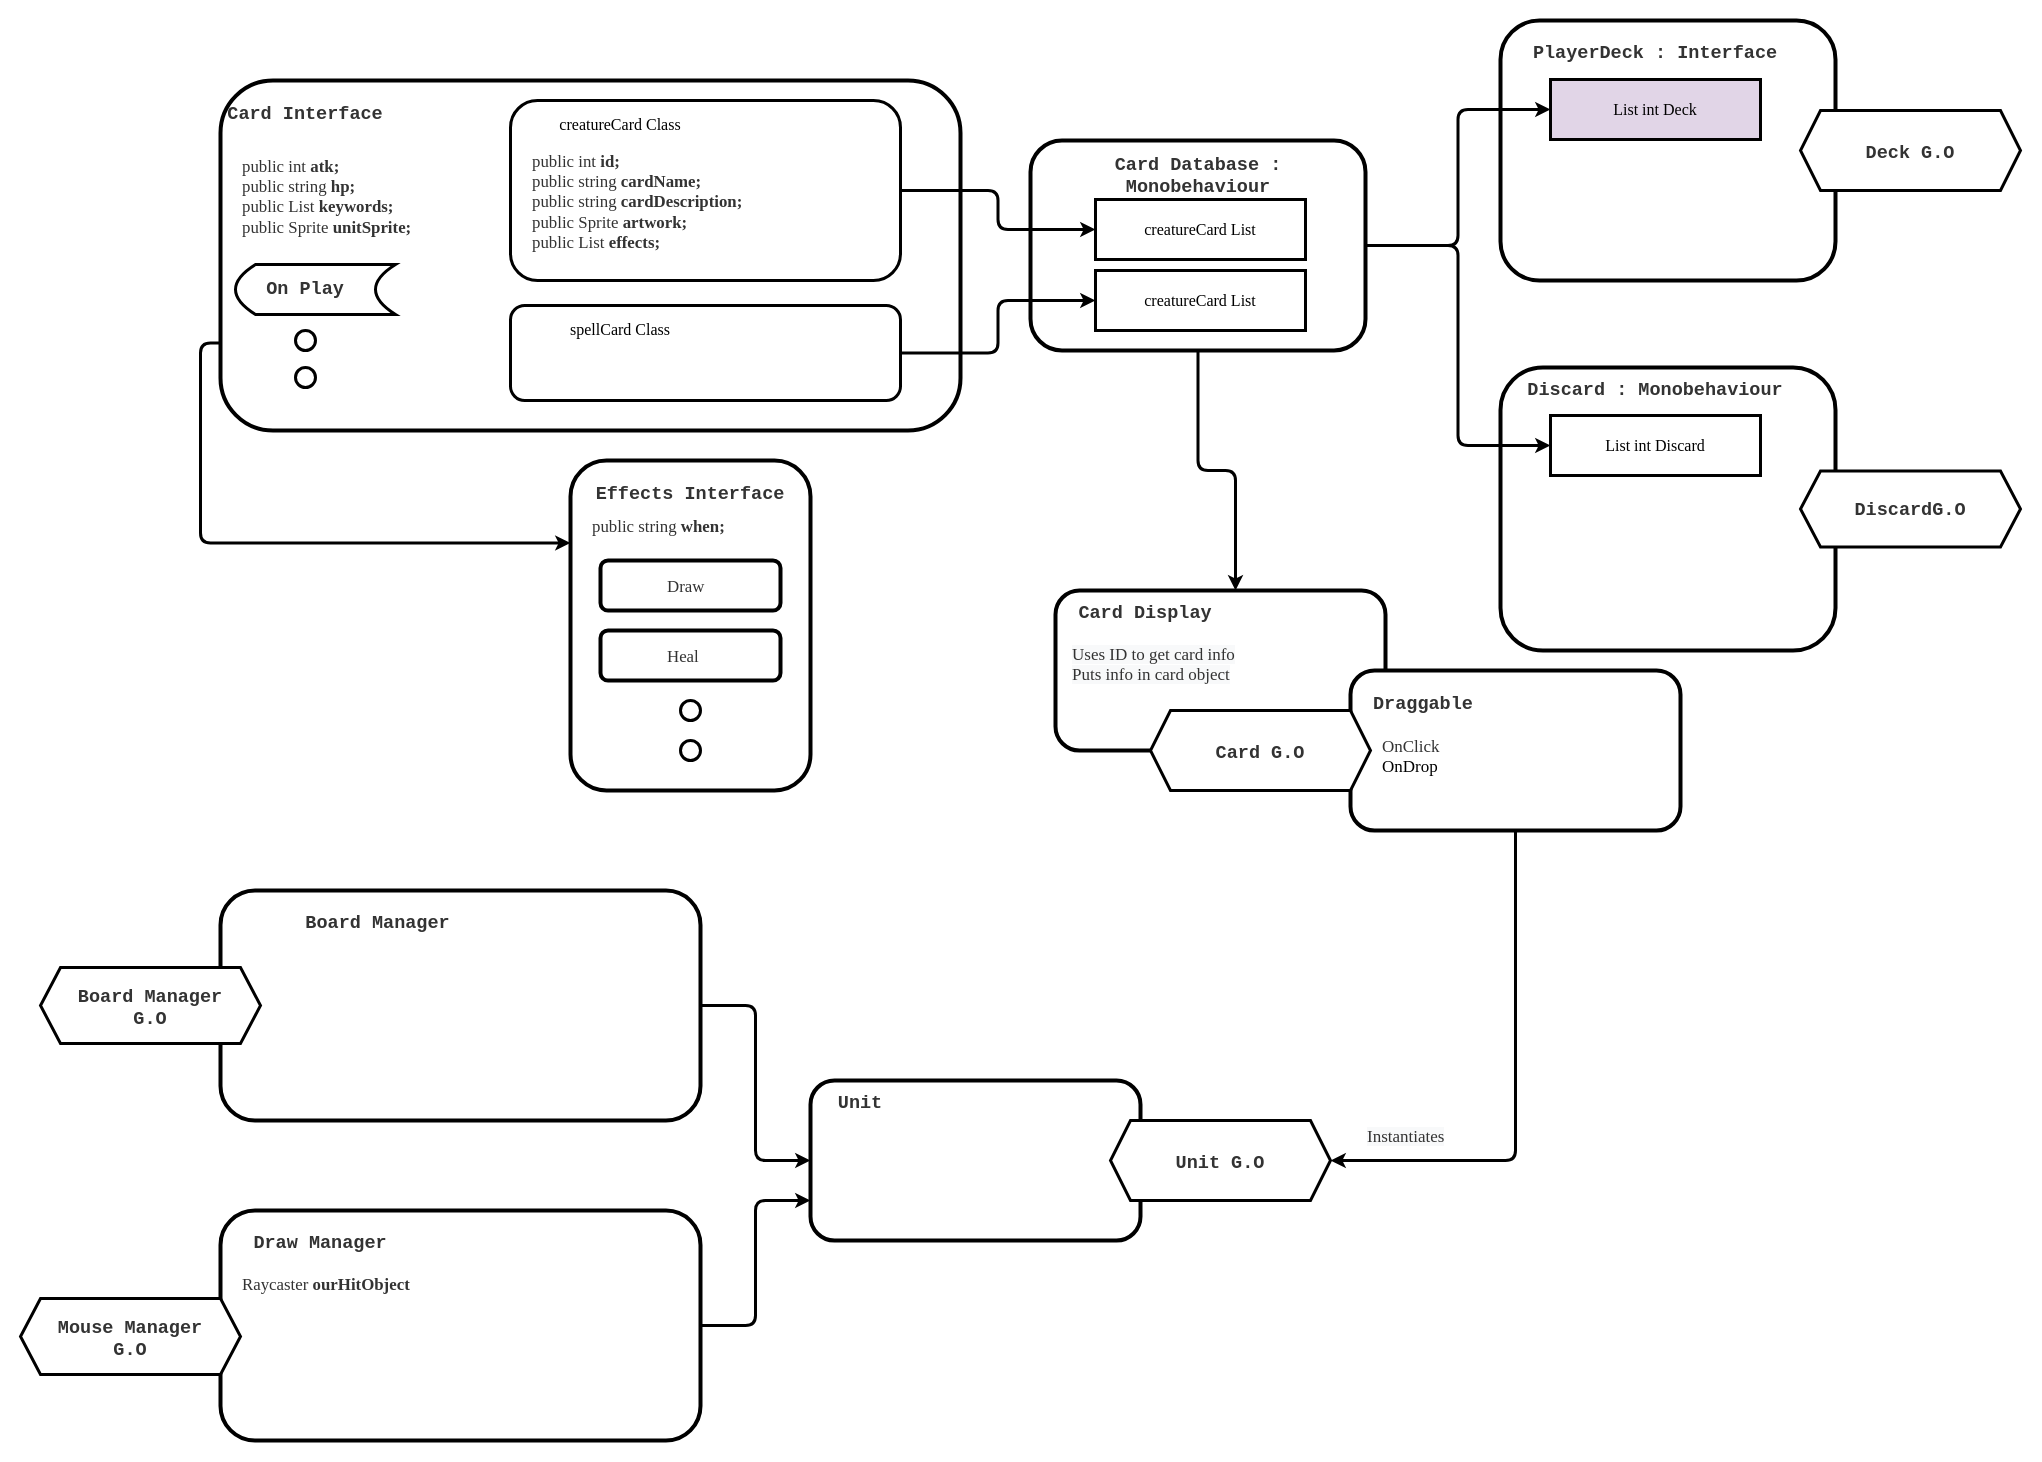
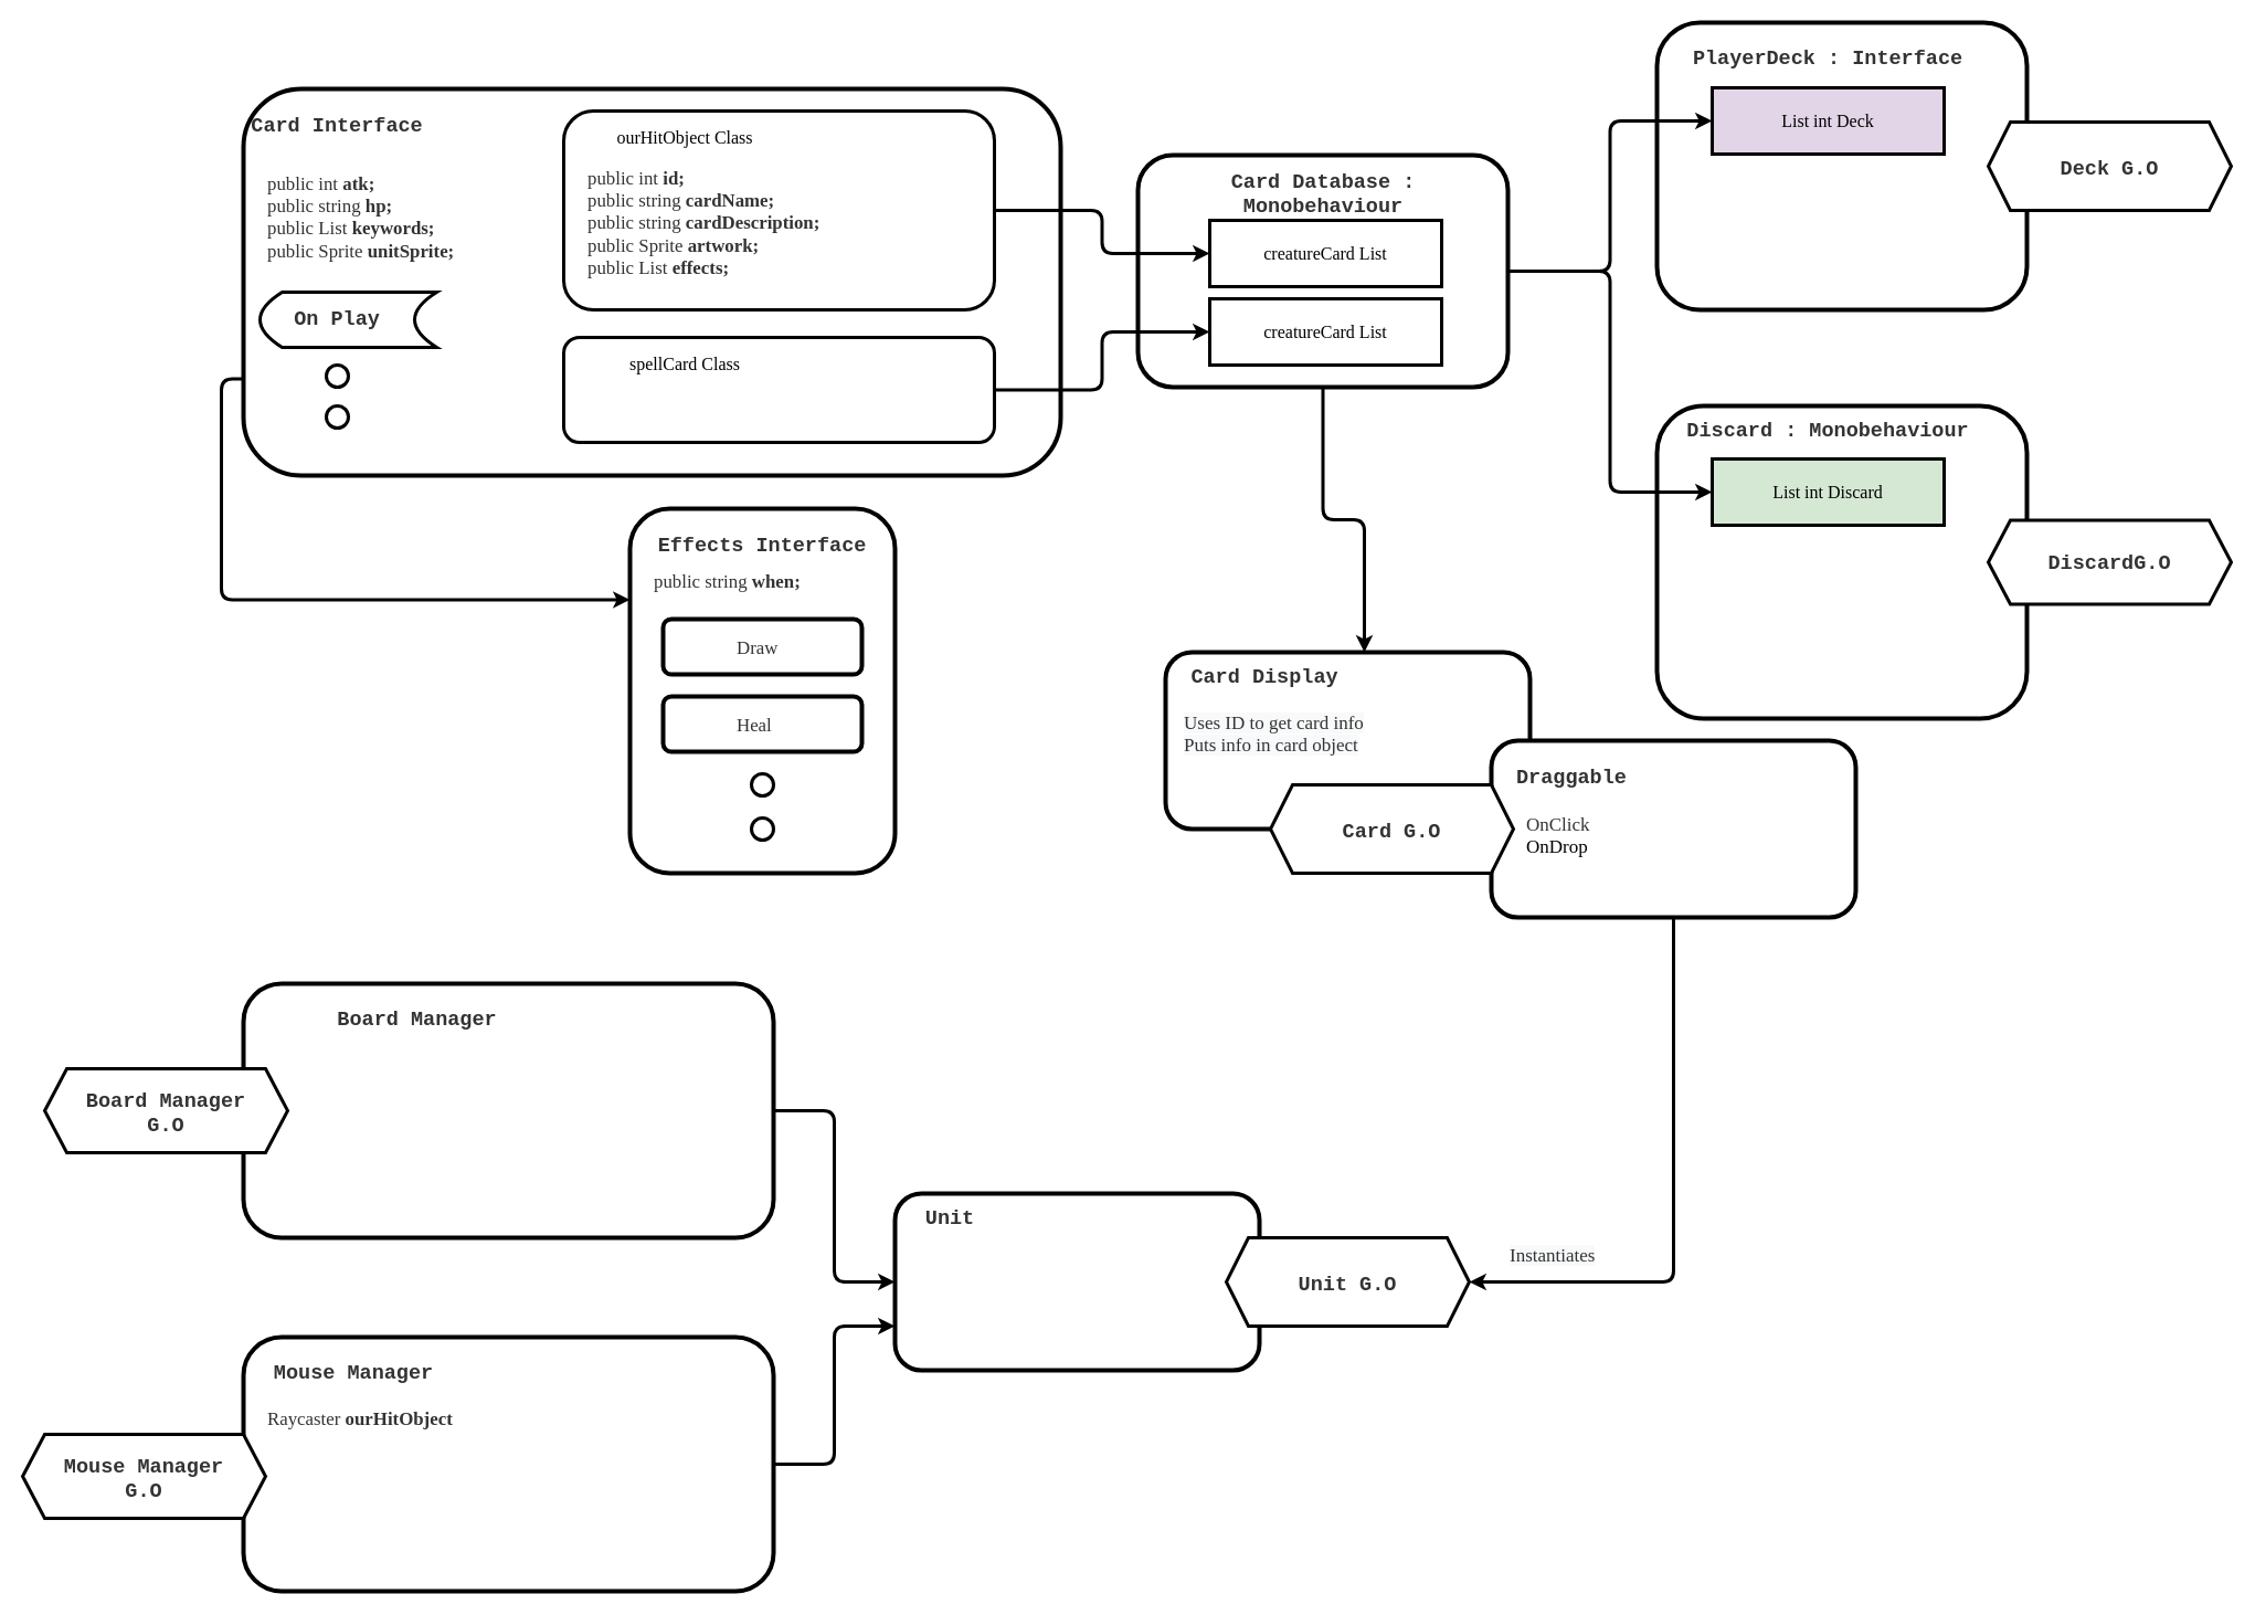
- <mxCell id="4" value="&lt;font face=&quot;Lucida Console&quot; style=&quot;font-size: 16px&quot;&gt;creatureCard Class&lt;/font&gt;" style="text;html=1;strokeColor=none;fillColor=none;align=center;verticalAlign=middle;whiteSpace=wrap;rounded=0;" vertex="1" parent="1"><mxGeometry x="520" y="109" width="200" height="30" as="geometry" /></mxCell>
+ <mxCell id="4" value="&lt;font face=&quot;Lucida Console&quot; style=&quot;font-size: 16px&quot;&gt;ourHitObject Class&lt;/font&gt;" style="text;html=1;strokeColor=none;fillColor=none;align=center;verticalAlign=middle;whiteSpace=wrap;rounded=0;" vertex="1" parent="1"><mxGeometry x="520" y="109" width="200" height="30" as="geometry" /></mxCell>
- <mxCell id="22" value="List int Discard" style="rounded=0;whiteSpace=wrap;html=1;fontFamily=Lucida Console;fontSize=16;strokeWidth=3;" vertex="1" parent="1"><mxGeometry x="1550" y="415" width="210" height="60" as="geometry" /></mxCell>
+ <mxCell id="22" value="List int Discard" style="rounded=0;whiteSpace=wrap;html=1;fontFamily=Lucida Console;fontSize=16;strokeWidth=3;fillColor=#d5e8d4;" vertex="1" parent="1"><mxGeometry x="1550" y="415" width="210" height="60" as="geometry" /></mxCell>
- <mxCell id="40" value="Draw Manager" style="html=1;overflow=block;blockSpacing=1;whiteSpace=wrap;fontSize=18.5;fontFamily=Liberation Mono;fontColor=#333333;fontStyle=1;align=center;spacing=3.8;strokeOpacity=0;fillOpacity=0;rounded=1;absoluteArcSize=1;arcSize=12;fillColor=#ffffff;strokeWidth=0.8;" vertex="1" parent="1"><mxGeometry x="230" y="1220" width="180" height="48" as="geometry" /></mxCell>
+ <mxCell id="40" value="Mouse Manager" style="html=1;overflow=block;blockSpacing=1;whiteSpace=wrap;fontSize=18.5;fontFamily=Liberation Mono;fontColor=#333333;fontStyle=1;align=center;spacing=3.8;strokeOpacity=0;fillOpacity=0;rounded=1;absoluteArcSize=1;arcSize=12;fillColor=#ffffff;strokeWidth=0.8;" vertex="1" parent="1"><mxGeometry x="230" y="1220" width="180" height="48" as="geometry" /></mxCell>
